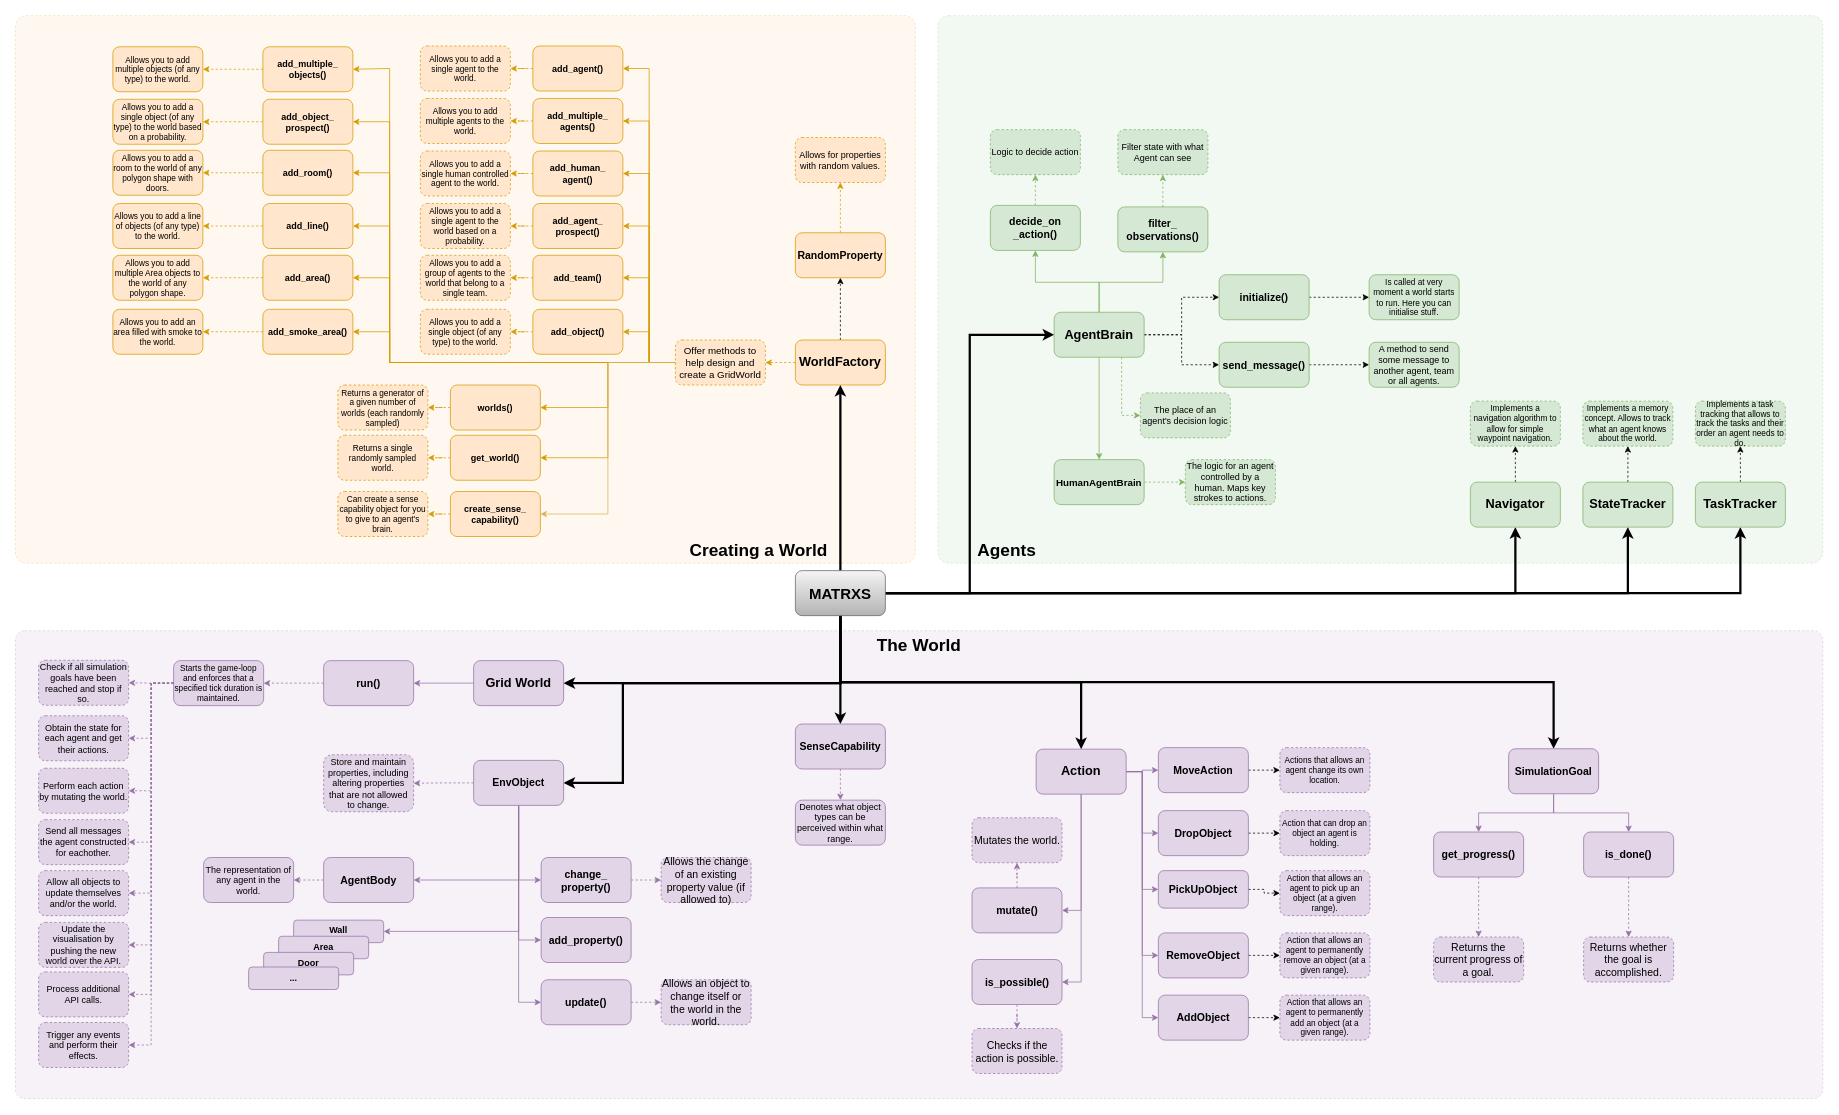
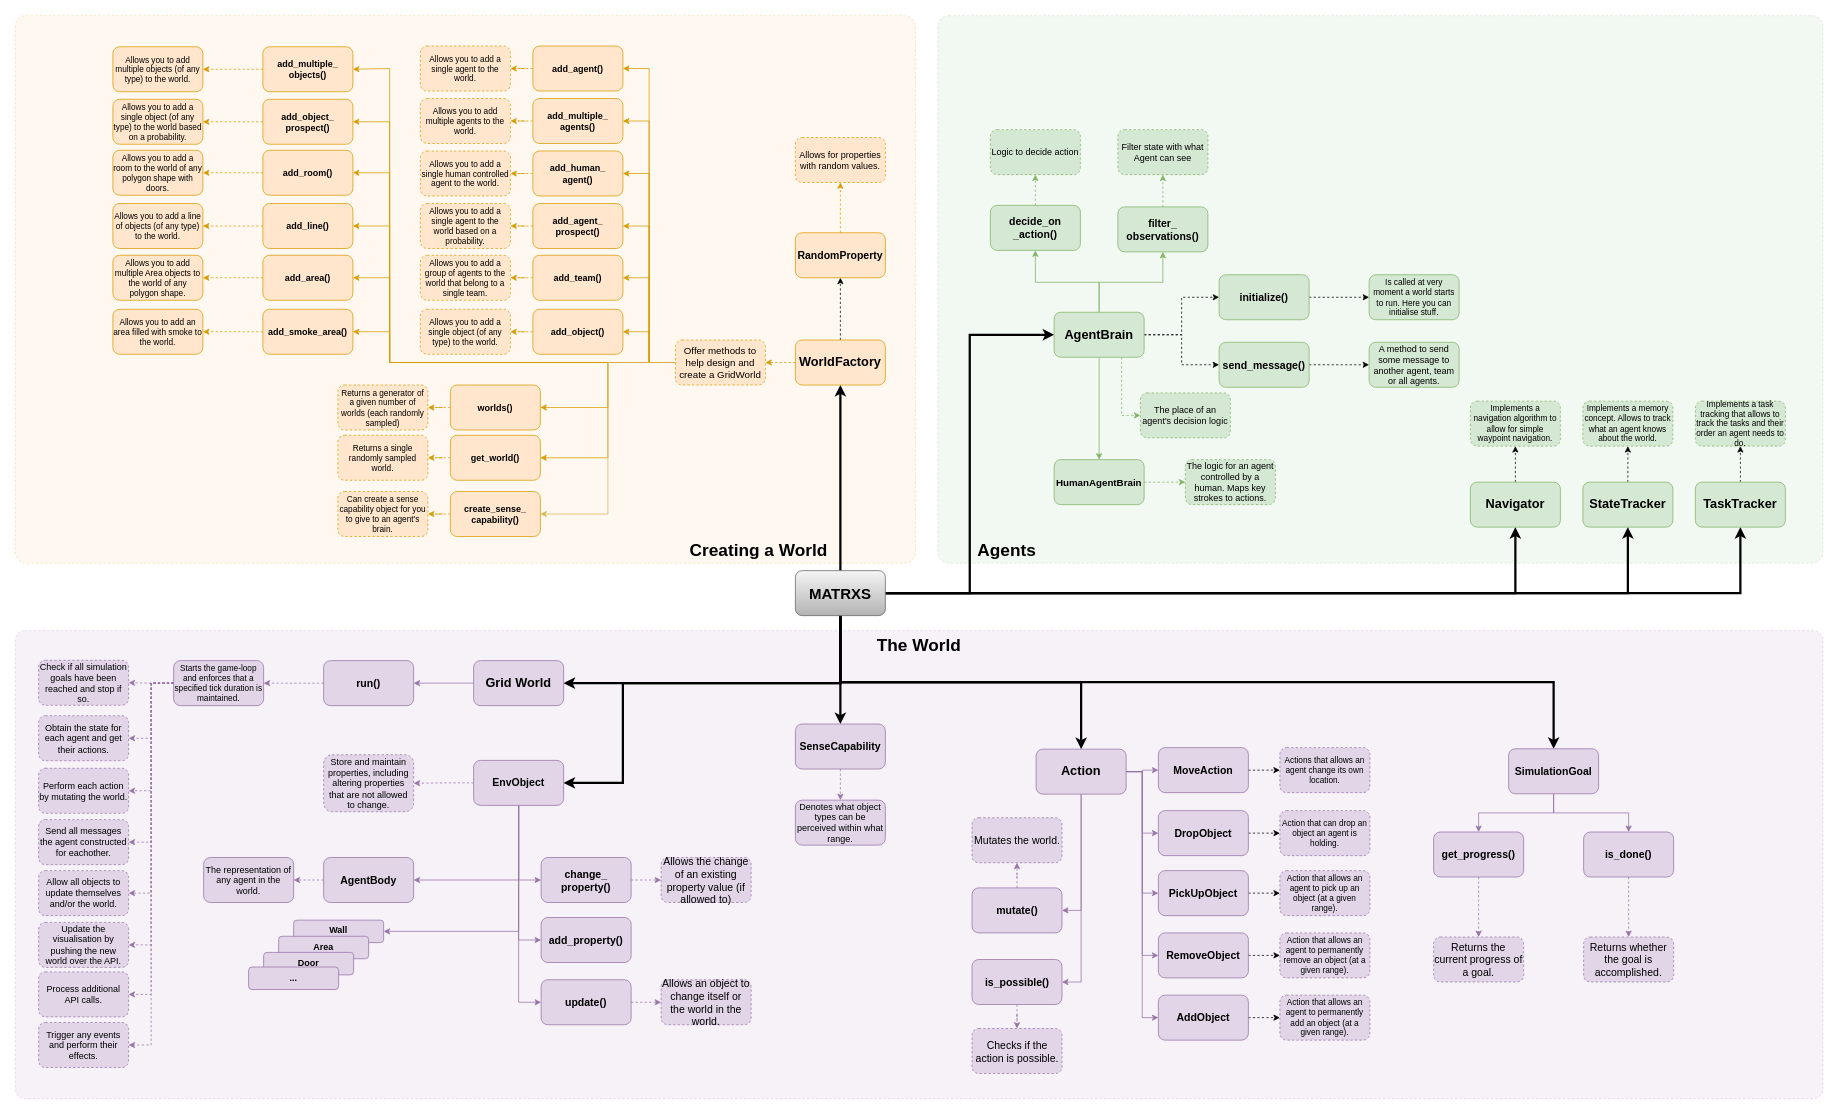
- <mxCell id="179" value="PickUpObject" style="rounded=1;whiteSpace=wrap;html=1;fillColor=#e1d5e7;strokeColor=#9673a6;fontStyle=1;fontSize=14;" vertex="1" parent="1"><mxGeometry x="1544" y="1160" width="120" height="50" as="geometry" /></mxCell>
+ <mxCell id="179" value="PickUpObject" style="rounded=1;whiteSpace=wrap;html=1;fillColor=#e1d5e7;strokeColor=#9673a6;fontStyle=1;fontSize=14;" vertex="1" parent="1"><mxGeometry x="1544" y="1160" width="120" height="60" as="geometry" /></mxCell>
